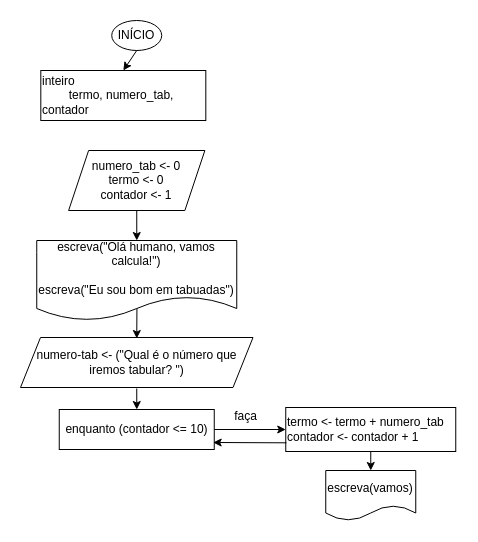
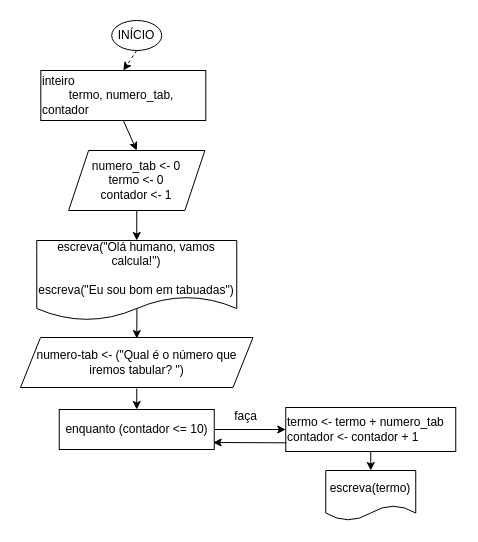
- <mxCell id="7" value="" style="endArrow=classic;html=1;rounded=0;exitX=0.5;exitY=1;exitDx=0;exitDy=0;entryX=0.5;entryY=0;entryDx=0;entryDy=0;" parent="1" source="2" target="15" edge="1"><mxGeometry width="50" height="50" relative="1" as="geometry"><mxPoint x="111.25" y="235" as="sourcePoint" /><mxPoint x="135" y="20" as="targetPoint" /></mxGeometry></mxCell>
+ <mxCell id="7" value="" style="endArrow=classic;html=1;rounded=0;exitX=0.5;exitY=1;exitDx=0;exitDy=0;entryX=0.5;entryY=0;entryDx=0;entryDy=0;dashed=1;" parent="1" source="2" target="15" edge="1"><mxGeometry width="50" height="50" relative="1" as="geometry"><mxPoint x="111.25" y="235" as="sourcePoint" /><mxPoint x="135" y="20" as="targetPoint" /></mxGeometry></mxCell>
+ <mxCell id="13" value="" style="endArrow=classic;html=1;rounded=0;exitX=0.5;exitY=1;exitDx=0;exitDy=0;entryX=0.5;entryY=0;entryDx=0;entryDy=0;" edge="1" parent="1" source="15" target="12"><mxGeometry width="50" height="50" relative="1" as="geometry"><mxPoint x="135" y="100" as="sourcePoint" /><mxPoint x="220" y="210" as="targetPoint" /></mxGeometry></mxCell>
- <mxCell id="17" value="escreva(vamos)" style="shape=document;whiteSpace=wrap;html=1;boundedLbl=1;" vertex="1" parent="1"><mxGeometry x="325.25" y="470" width="90" height="50" as="geometry" /></mxCell>
+ <mxCell id="17" value="escreva(termo)" style="shape=document;whiteSpace=wrap;html=1;boundedLbl=1;" vertex="1" parent="1"><mxGeometry x="325.25" y="470" width="90" height="50" as="geometry" /></mxCell>
